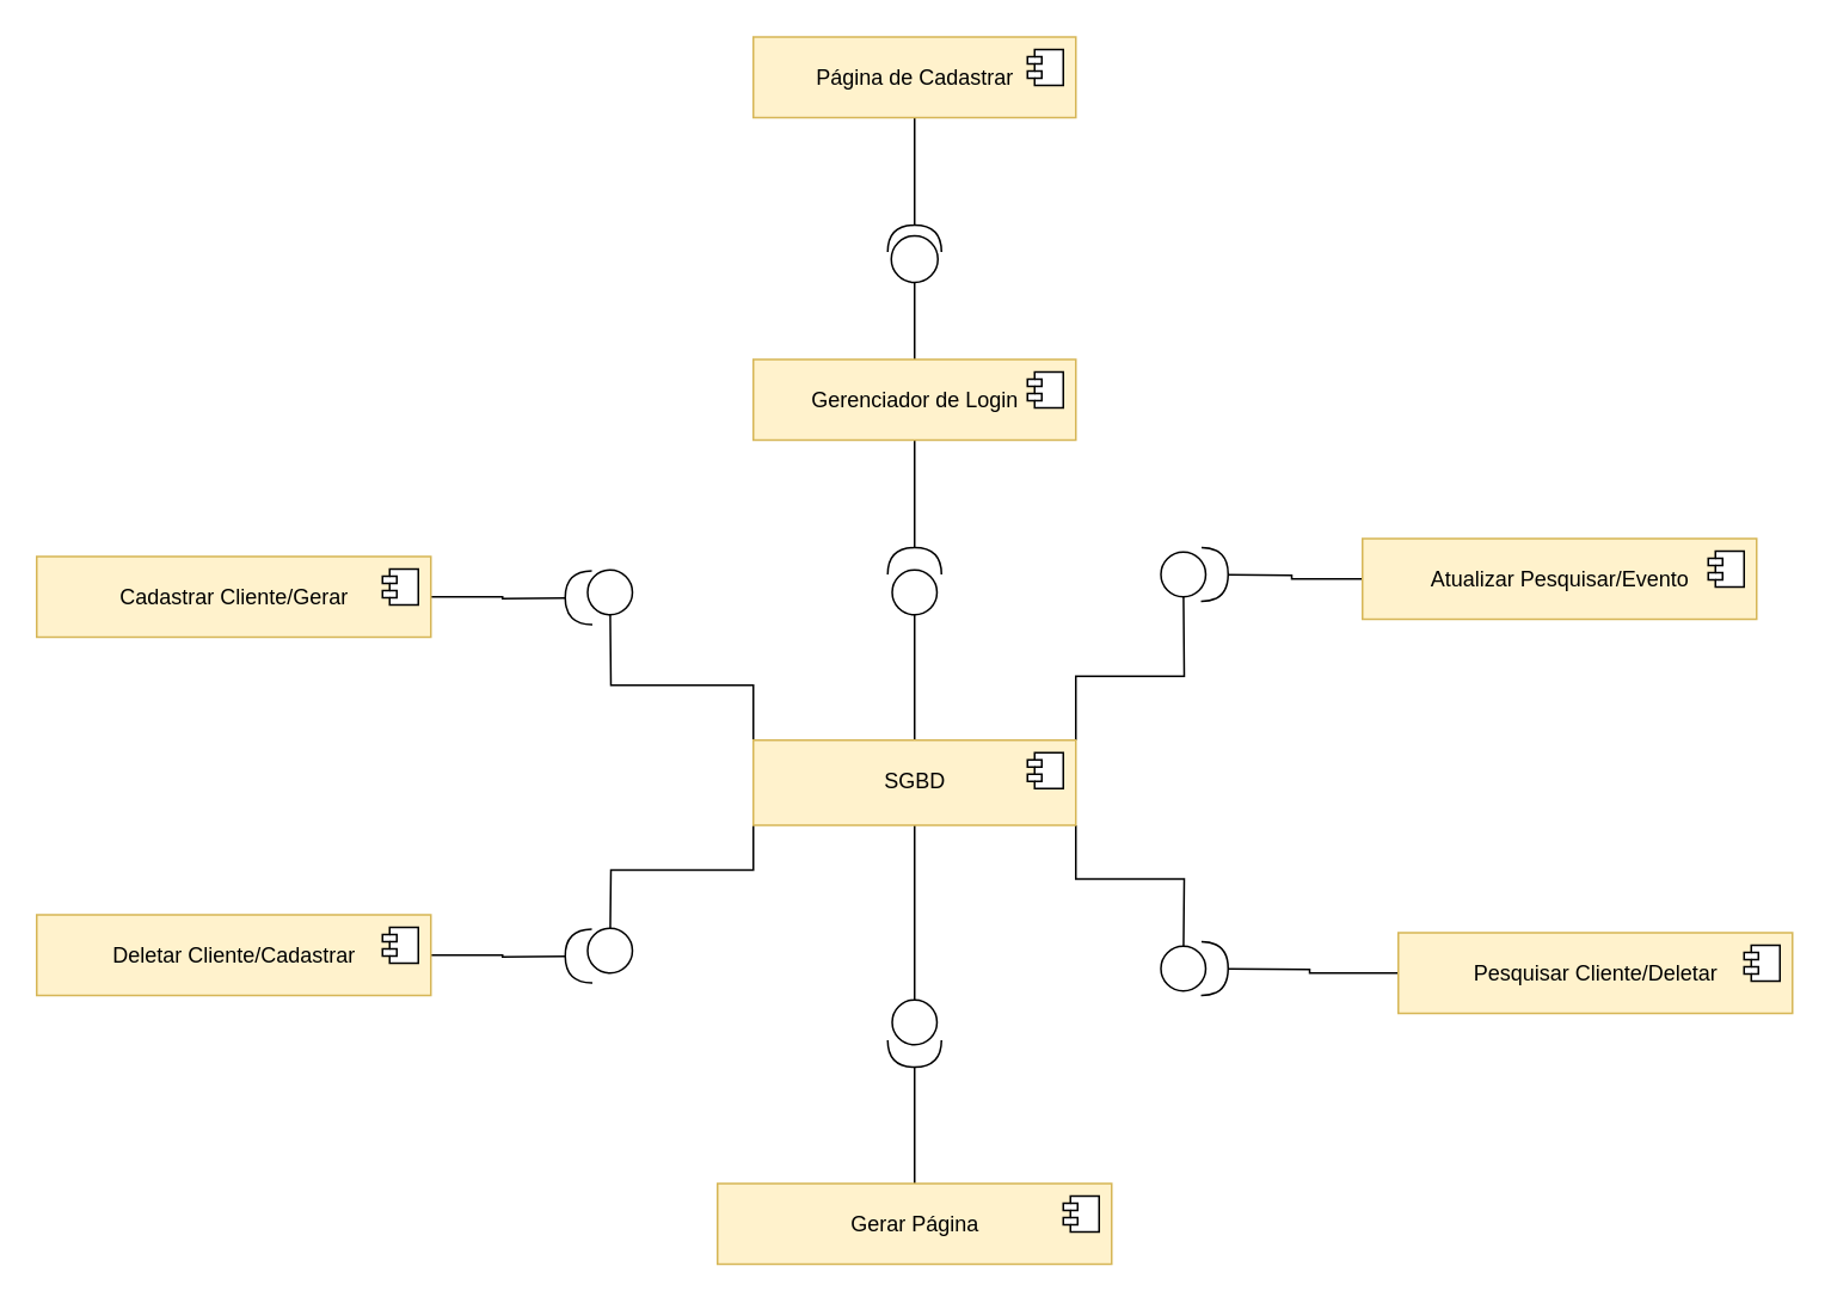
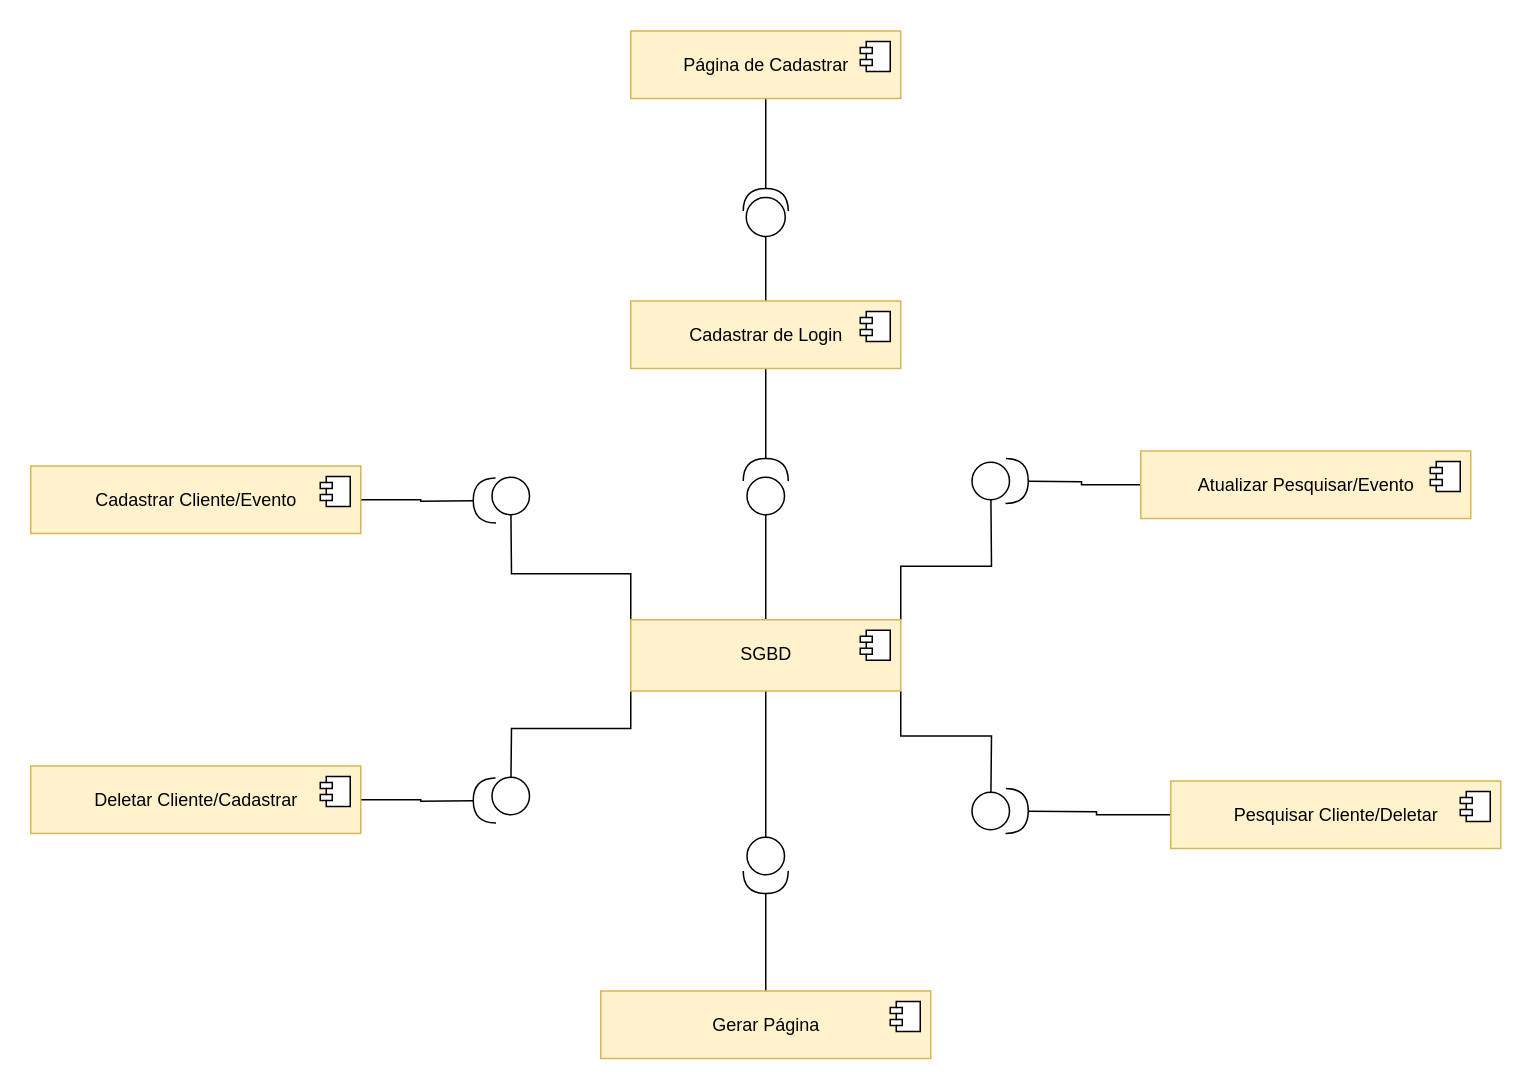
- <mxCell id="15" value="Gerenciador de Login" style="html=1;dropTarget=0;fillColor=#fff2cc;strokeColor=#d6b656;" parent="1" vertex="1"><mxGeometry x="420" y="200" width="180" height="45" as="geometry" /></mxCell>
+ <mxCell id="15" value="Cadastrar de Login" style="html=1;dropTarget=0;fillColor=#fff2cc;strokeColor=#d6b656;" parent="1" vertex="1"><mxGeometry x="420" y="200" width="180" height="45" as="geometry" /></mxCell>
- <mxCell id="18" value="Cadastrar Cliente/Gerar" style="html=1;dropTarget=0;fillColor=#fff2cc;strokeColor=#d6b656;" parent="1" vertex="1"><mxGeometry x="20" y="310" width="220" height="45" as="geometry" /></mxCell>
+ <mxCell id="18" value="Cadastrar Cliente/Evento" style="html=1;dropTarget=0;fillColor=#fff2cc;strokeColor=#d6b656;" parent="1" vertex="1"><mxGeometry x="20" y="310" width="220" height="45" as="geometry" /></mxCell>
